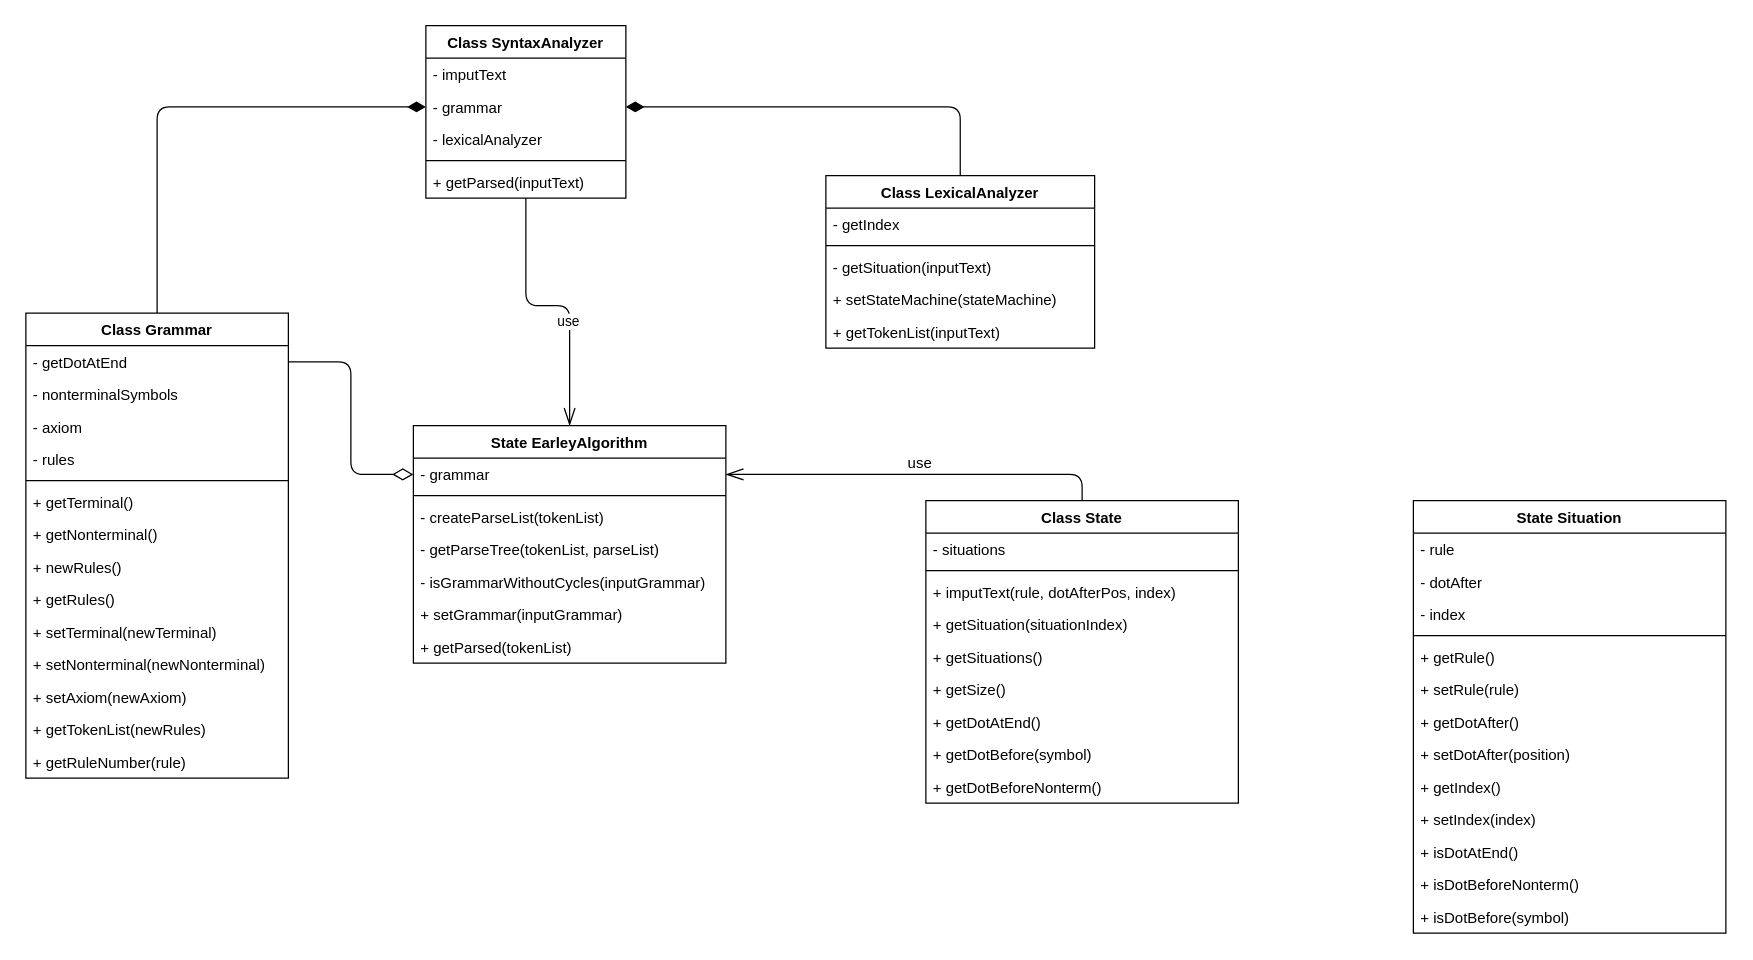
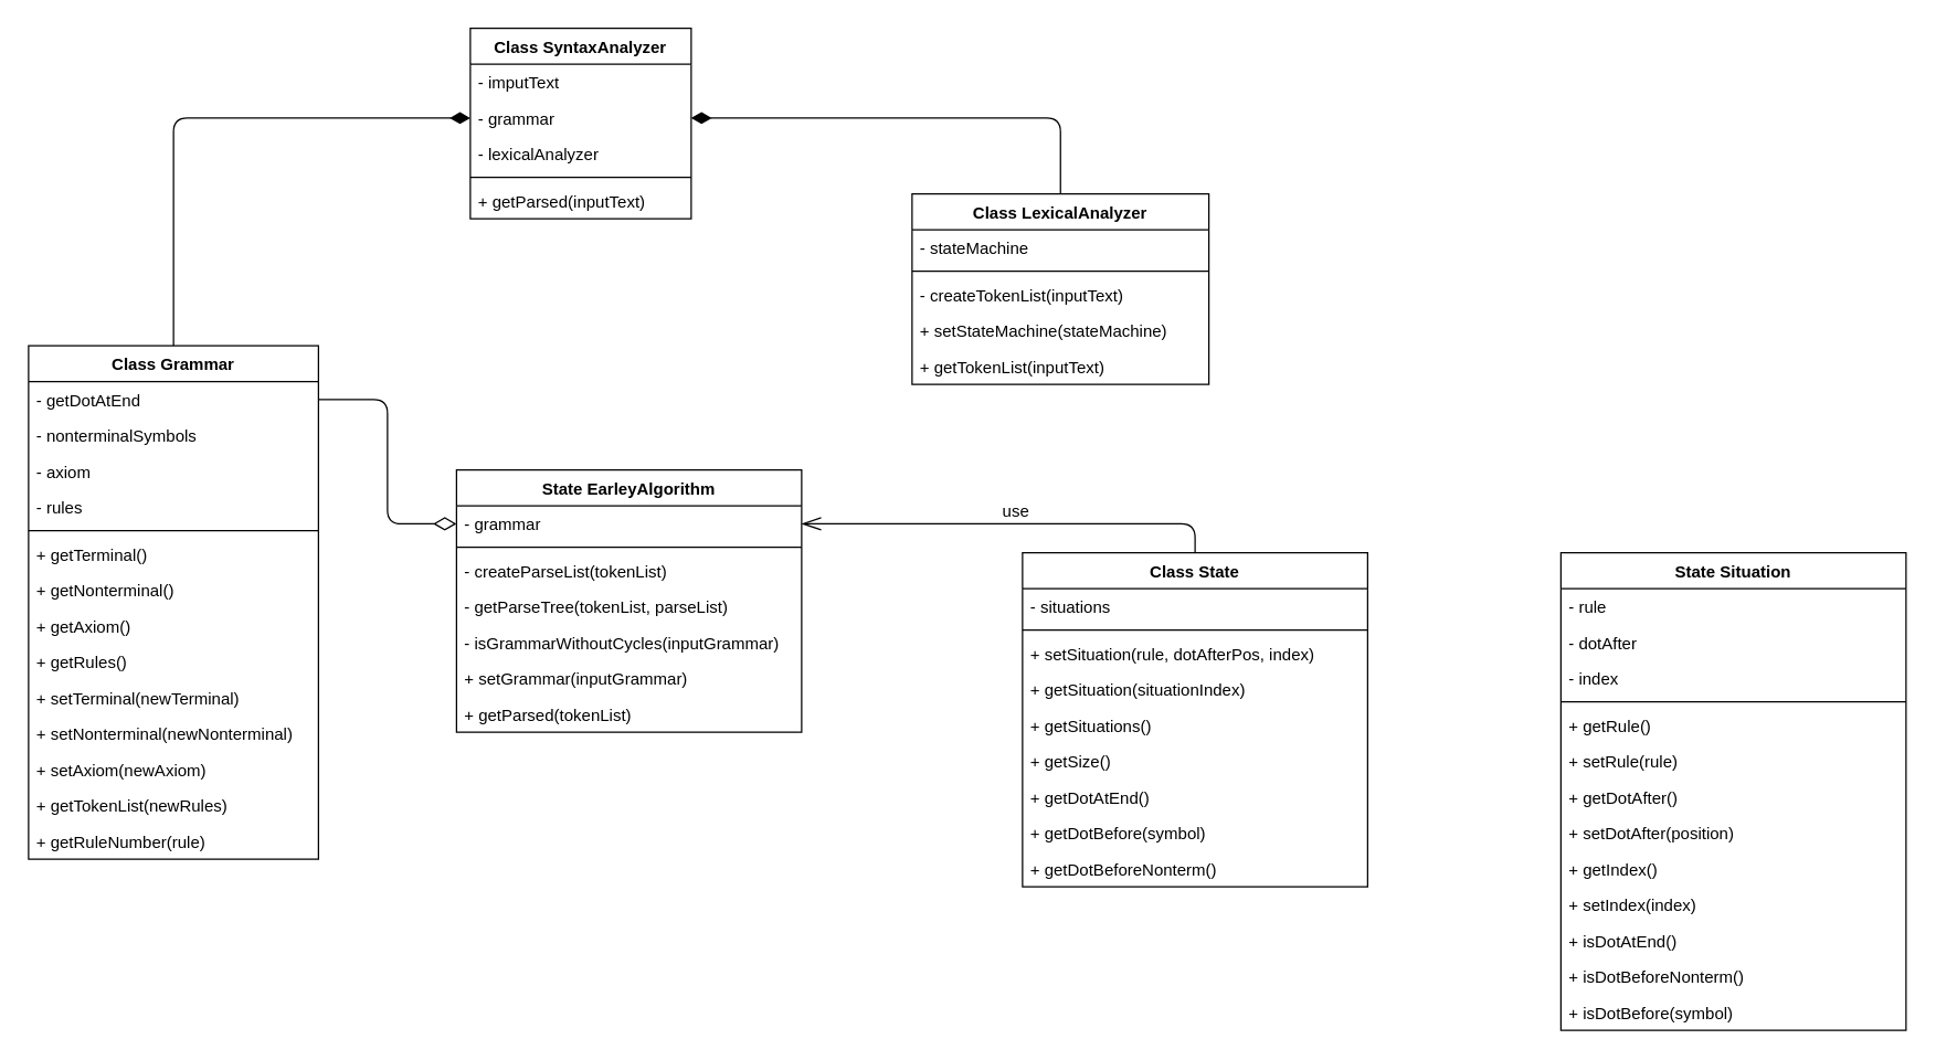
- <mxCell id="29" value="- getIndex" style="text;strokeColor=none;fillColor=none;align=left;verticalAlign=top;spacingLeft=4;spacingRight=4;overflow=hidden;rotatable=0;points=[[0,0.5],[1,0.5]];portConstraint=eastwest;" parent="28" vertex="1"><mxGeometry y="26" width="215" height="26" as="geometry" /></mxCell>
+ <mxCell id="29" value="- stateMachine" style="text;strokeColor=none;fillColor=none;align=left;verticalAlign=top;spacingLeft=4;spacingRight=4;overflow=hidden;rotatable=0;points=[[0,0.5],[1,0.5]];portConstraint=eastwest;" parent="28" vertex="1"><mxGeometry y="26" width="215" height="26" as="geometry" /></mxCell>
- <mxCell id="31" value="- getSituation(inputText)" style="text;strokeColor=none;fillColor=none;align=left;verticalAlign=top;spacingLeft=4;spacingRight=4;overflow=hidden;rotatable=0;points=[[0,0.5],[1,0.5]];portConstraint=eastwest;" parent="28" vertex="1"><mxGeometry y="60" width="215" height="26" as="geometry" /></mxCell>
+ <mxCell id="31" value="- createTokenList(inputText)" style="text;strokeColor=none;fillColor=none;align=left;verticalAlign=top;spacingLeft=4;spacingRight=4;overflow=hidden;rotatable=0;points=[[0,0.5],[1,0.5]];portConstraint=eastwest;" parent="28" vertex="1"><mxGeometry y="60" width="215" height="26" as="geometry" /></mxCell>
- <mxCell id="18" style="edgeStyle=orthogonalEdgeStyle;rounded=1;orthogonalLoop=1;jettySize=auto;html=1;entryX=0.5;entryY=0;entryDx=0;entryDy=0;endArrow=openThin;endFill=0;endSize=12;" parent="1" source="20" target="34" edge="1"><mxGeometry relative="1" as="geometry" /></mxCell>
- <mxCell id="19" value="use" style="edgeLabel;html=1;align=center;verticalAlign=middle;resizable=0;points=[];" parent="18" vertex="1" connectable="0"><mxGeometry x="0.227" y="-2" relative="1" as="geometry"><mxPoint as="offset" /></mxGeometry></mxCell>
- <mxCell id="11" value="+ newRules()" style="text;strokeColor=none;fillColor=none;align=left;verticalAlign=top;spacingLeft=4;spacingRight=4;overflow=hidden;rotatable=0;points=[[0,0.5],[1,0.5]];portConstraint=eastwest;" parent="3" vertex="1"><mxGeometry y="190" width="210" height="26" as="geometry" /></mxCell>
+ <mxCell id="11" value="+ getAxiom()" style="text;strokeColor=none;fillColor=none;align=left;verticalAlign=top;spacingLeft=4;spacingRight=4;overflow=hidden;rotatable=0;points=[[0,0.5],[1,0.5]];portConstraint=eastwest;" parent="3" vertex="1"><mxGeometry y="190" width="210" height="26" as="geometry" /></mxCell>
- <mxCell id="60" value="+ imputText(rule, dotAfterPos, index)" style="text;strokeColor=none;fillColor=none;align=left;verticalAlign=top;spacingLeft=4;spacingRight=4;overflow=hidden;rotatable=0;points=[[0,0.5],[1,0.5]];portConstraint=eastwest;" vertex="1" parent="57"><mxGeometry y="60" width="250" height="26" as="geometry" /></mxCell>
+ <mxCell id="60" value="+ setSituation(rule, dotAfterPos, index)" style="text;strokeColor=none;fillColor=none;align=left;verticalAlign=top;spacingLeft=4;spacingRight=4;overflow=hidden;rotatable=0;points=[[0,0.5],[1,0.5]];portConstraint=eastwest;" vertex="1" parent="57"><mxGeometry y="60" width="250" height="26" as="geometry" /></mxCell>
